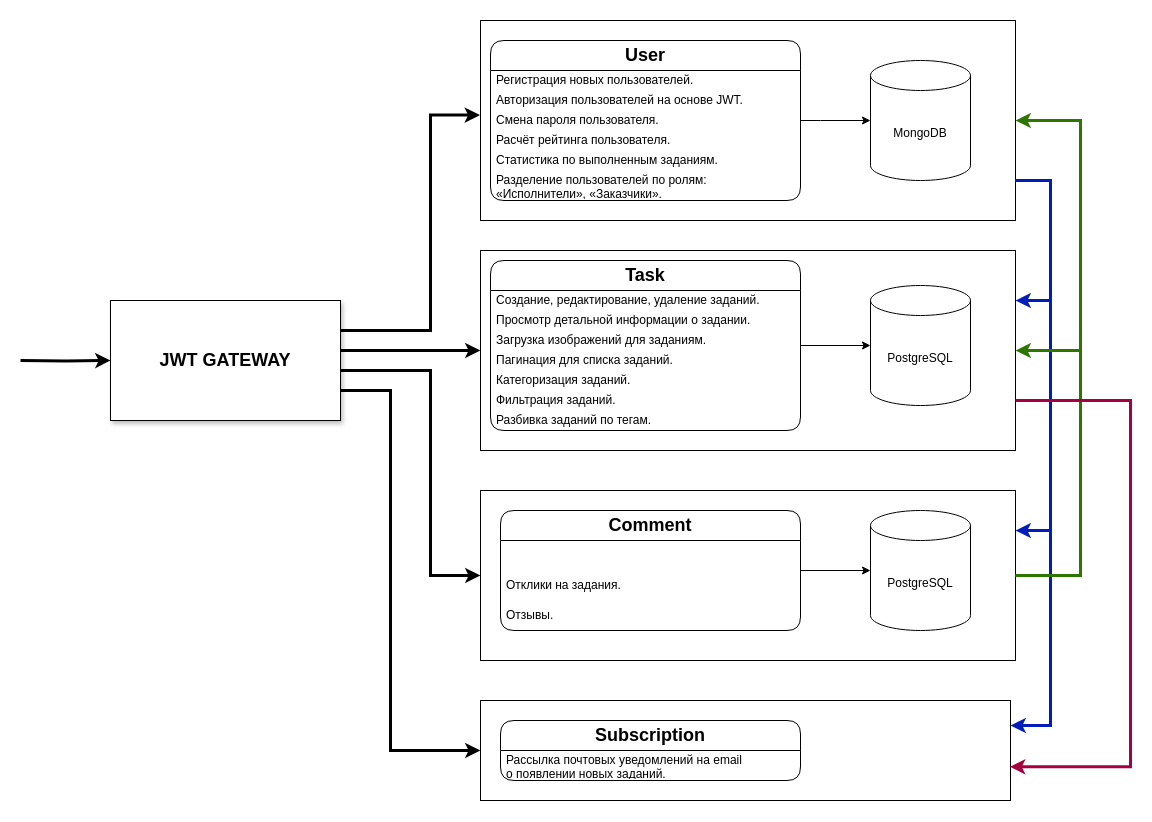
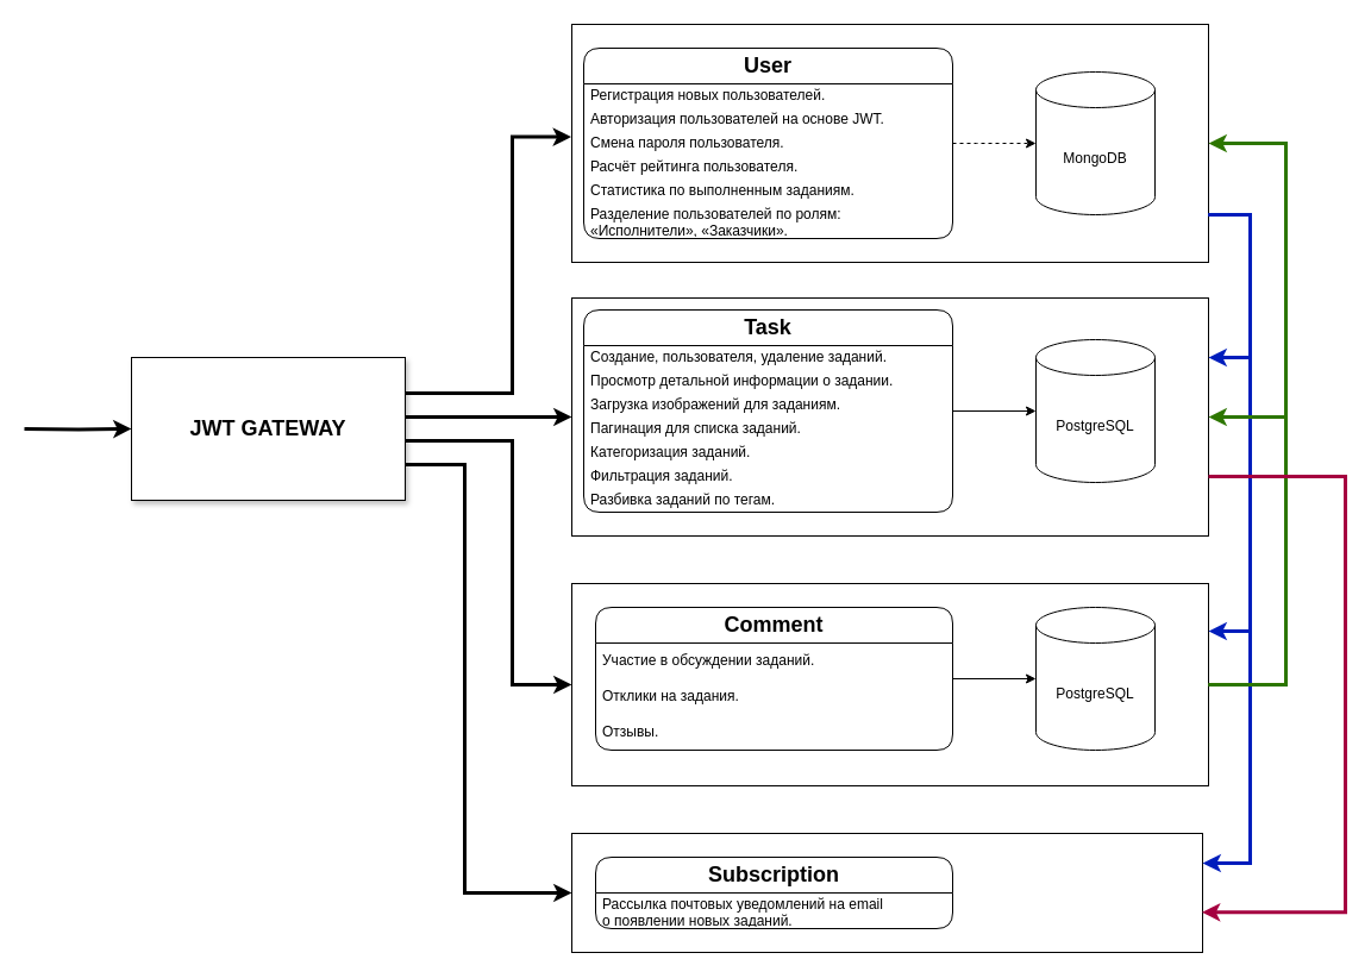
- <mxCell id="18" style="edgeStyle=orthogonalEdgeStyle;rounded=0;orthogonalLoop=1;jettySize=auto;html=1;entryX=0;entryY=0.5;entryDx=0;entryDy=0;entryPerimeter=0;" edge="1" parent="8" source="13" target="17"><mxGeometry relative="1" as="geometry"><Array as="points"><mxPoint x="340" y="100" /><mxPoint x="340" y="100" /></Array></mxGeometry></mxCell>
+ <mxCell id="18" style="edgeStyle=orthogonalEdgeStyle;rounded=0;orthogonalLoop=1;jettySize=auto;html=1;entryX=0;entryY=0.5;entryDx=0;entryDy=0;entryPerimeter=0;dashed=1;" edge="1" parent="8" source="13" target="17"><mxGeometry relative="1" as="geometry"><Array as="points"><mxPoint x="340" y="100" /><mxPoint x="340" y="100" /></Array></mxGeometry></mxCell>
- <mxCell id="22" value="Создание, редактирование, удаление заданий." style="text;strokeColor=none;fillColor=none;align=left;verticalAlign=middle;spacingLeft=4;spacingRight=4;overflow=hidden;points=[[0,0.5],[1,0.5]];portConstraint=eastwest;rotatable=0;whiteSpace=wrap;html=1;" vertex="1" parent="21"><mxGeometry y="30" width="310" height="20" as="geometry" /></mxCell>
+ <mxCell id="22" value="Создание, пользователя, удаление заданий." style="text;strokeColor=none;fillColor=none;align=left;verticalAlign=middle;spacingLeft=4;spacingRight=4;overflow=hidden;points=[[0,0.5],[1,0.5]];portConstraint=eastwest;rotatable=0;whiteSpace=wrap;html=1;" vertex="1" parent="21"><mxGeometry y="30" width="310" height="20" as="geometry" /></mxCell>
+ <mxCell id="36" value="Участие в&amp;nbsp;обсуждении заданий." style="text;strokeColor=none;fillColor=none;align=left;verticalAlign=middle;spacingLeft=4;spacingRight=4;overflow=hidden;points=[[0,0.5],[1,0.5]];portConstraint=eastwest;rotatable=0;whiteSpace=wrap;html=1;container=0;" vertex="1" parent="31"><mxGeometry x="20" y="50" width="300" height="30" as="geometry" /></mxCell>
